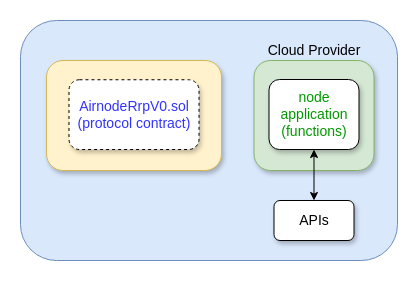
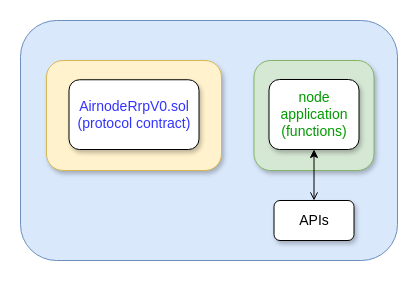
- <mxCell id="8" value="&lt;span style=&quot;font-size: 14px&quot;&gt;Cloud Provider&lt;/span&gt;" style="text;html=1;strokeColor=none;fillColor=none;align=center;verticalAlign=middle;whiteSpace=wrap;rounded=0;fontStyle=0;fontSize=14;" parent="1" vertex="1"><mxGeometry x="243.5" y="40" width="140" height="20" as="geometry" /></mxCell>
- <mxCell id="9" value="&lt;font style=&quot;font-size: 14px&quot; color=&quot;#3333ff&quot;&gt;AirnodeRrpV0.sol&lt;br&gt;(protocol contract)&lt;/font&gt;" style="rounded=1;whiteSpace=wrap;html=1;shadow=1;dashed=1;" parent="1" vertex="1"><mxGeometry x="68.5" y="79.25" width="130" height="69.75" as="geometry" /></mxCell>
+ <mxCell id="9" value="&lt;font style=&quot;font-size: 14px&quot; color=&quot;#3333ff&quot;&gt;AirnodeRrpV0.sol&lt;br&gt;(protocol contract)&lt;/font&gt;" style="rounded=1;whiteSpace=wrap;html=1;shadow=1;" parent="1" vertex="1"><mxGeometry x="68.5" y="79.25" width="130" height="69.75" as="geometry" /></mxCell>
- <mxCell id="5" style="edgeStyle=orthogonalEdgeStyle;rounded=0;orthogonalLoop=1;jettySize=auto;html=1;entryX=0.5;entryY=0;entryDx=0;entryDy=0;startArrow=classic;startFill=1;" parent="1" source="6" target="4" edge="1"><mxGeometry relative="1" as="geometry" /></mxCell>
+ <mxCell id="5" style="edgeStyle=orthogonalEdgeStyle;rounded=0;orthogonalLoop=1;jettySize=auto;html=1;entryX=0.5;entryY=0;entryDx=0;entryDy=0;startArrow=classic;startFill=1;endArrow=open;" parent="1" source="6" target="4" edge="1"><mxGeometry relative="1" as="geometry" /></mxCell>
